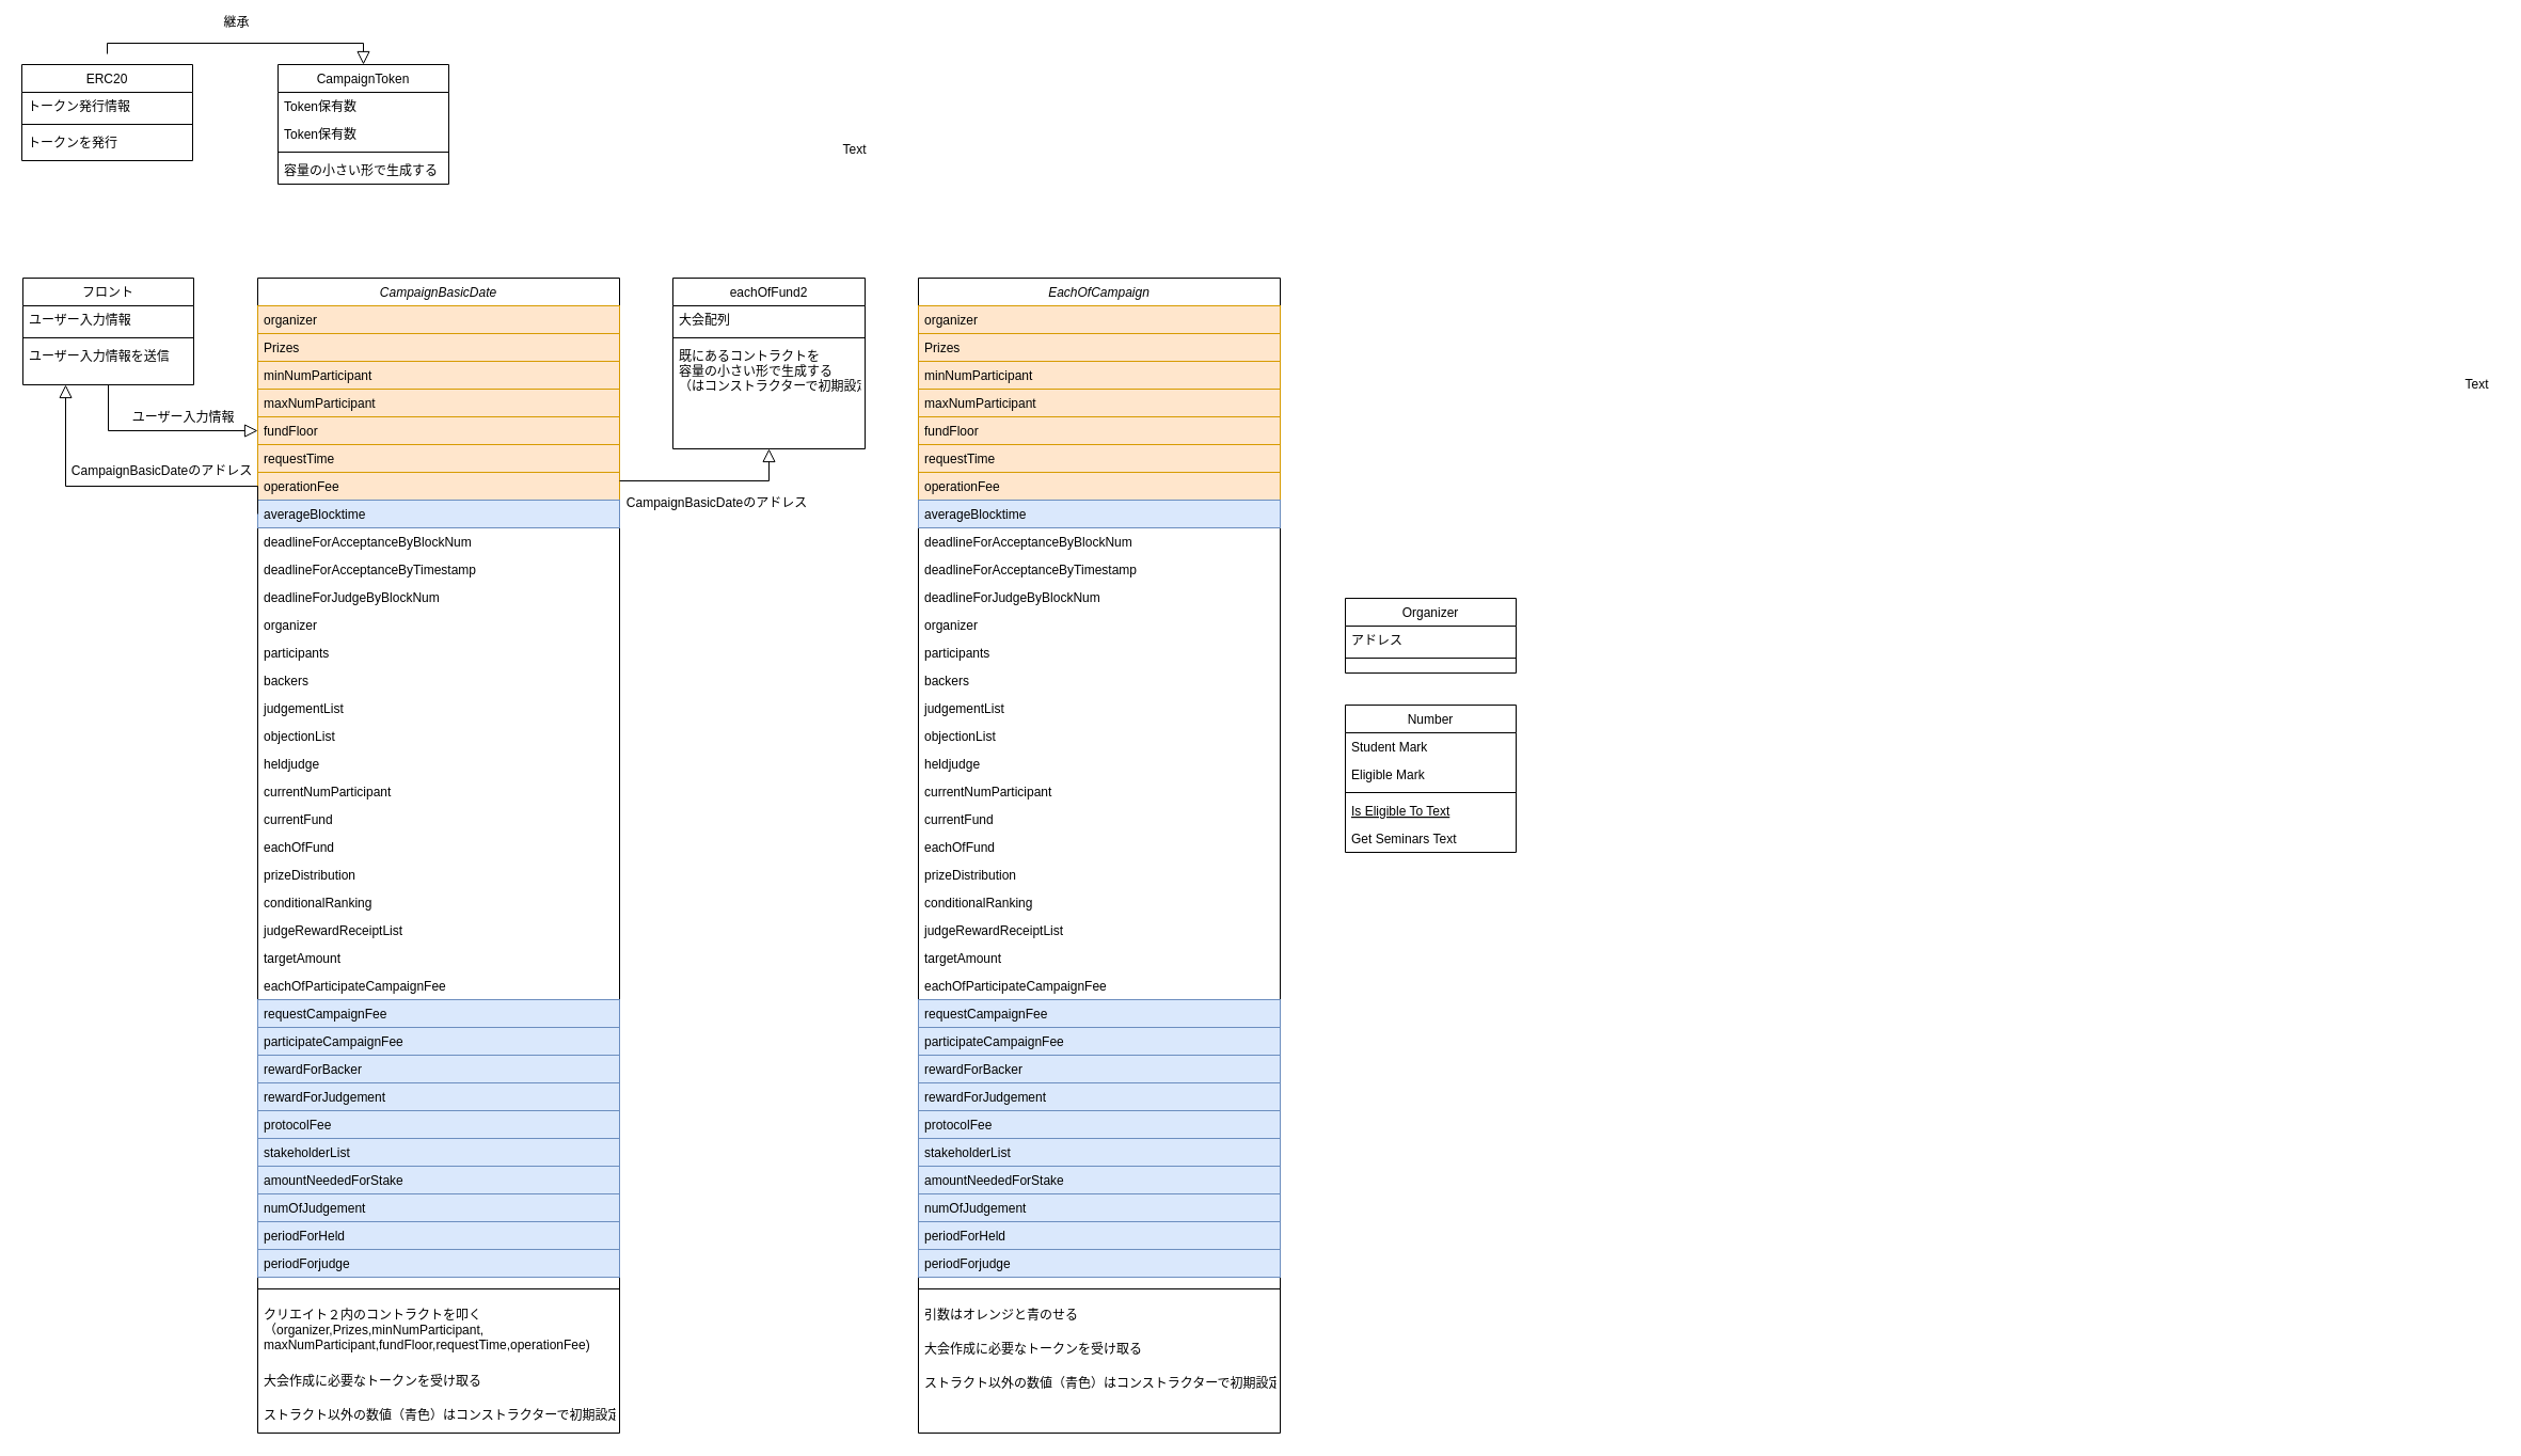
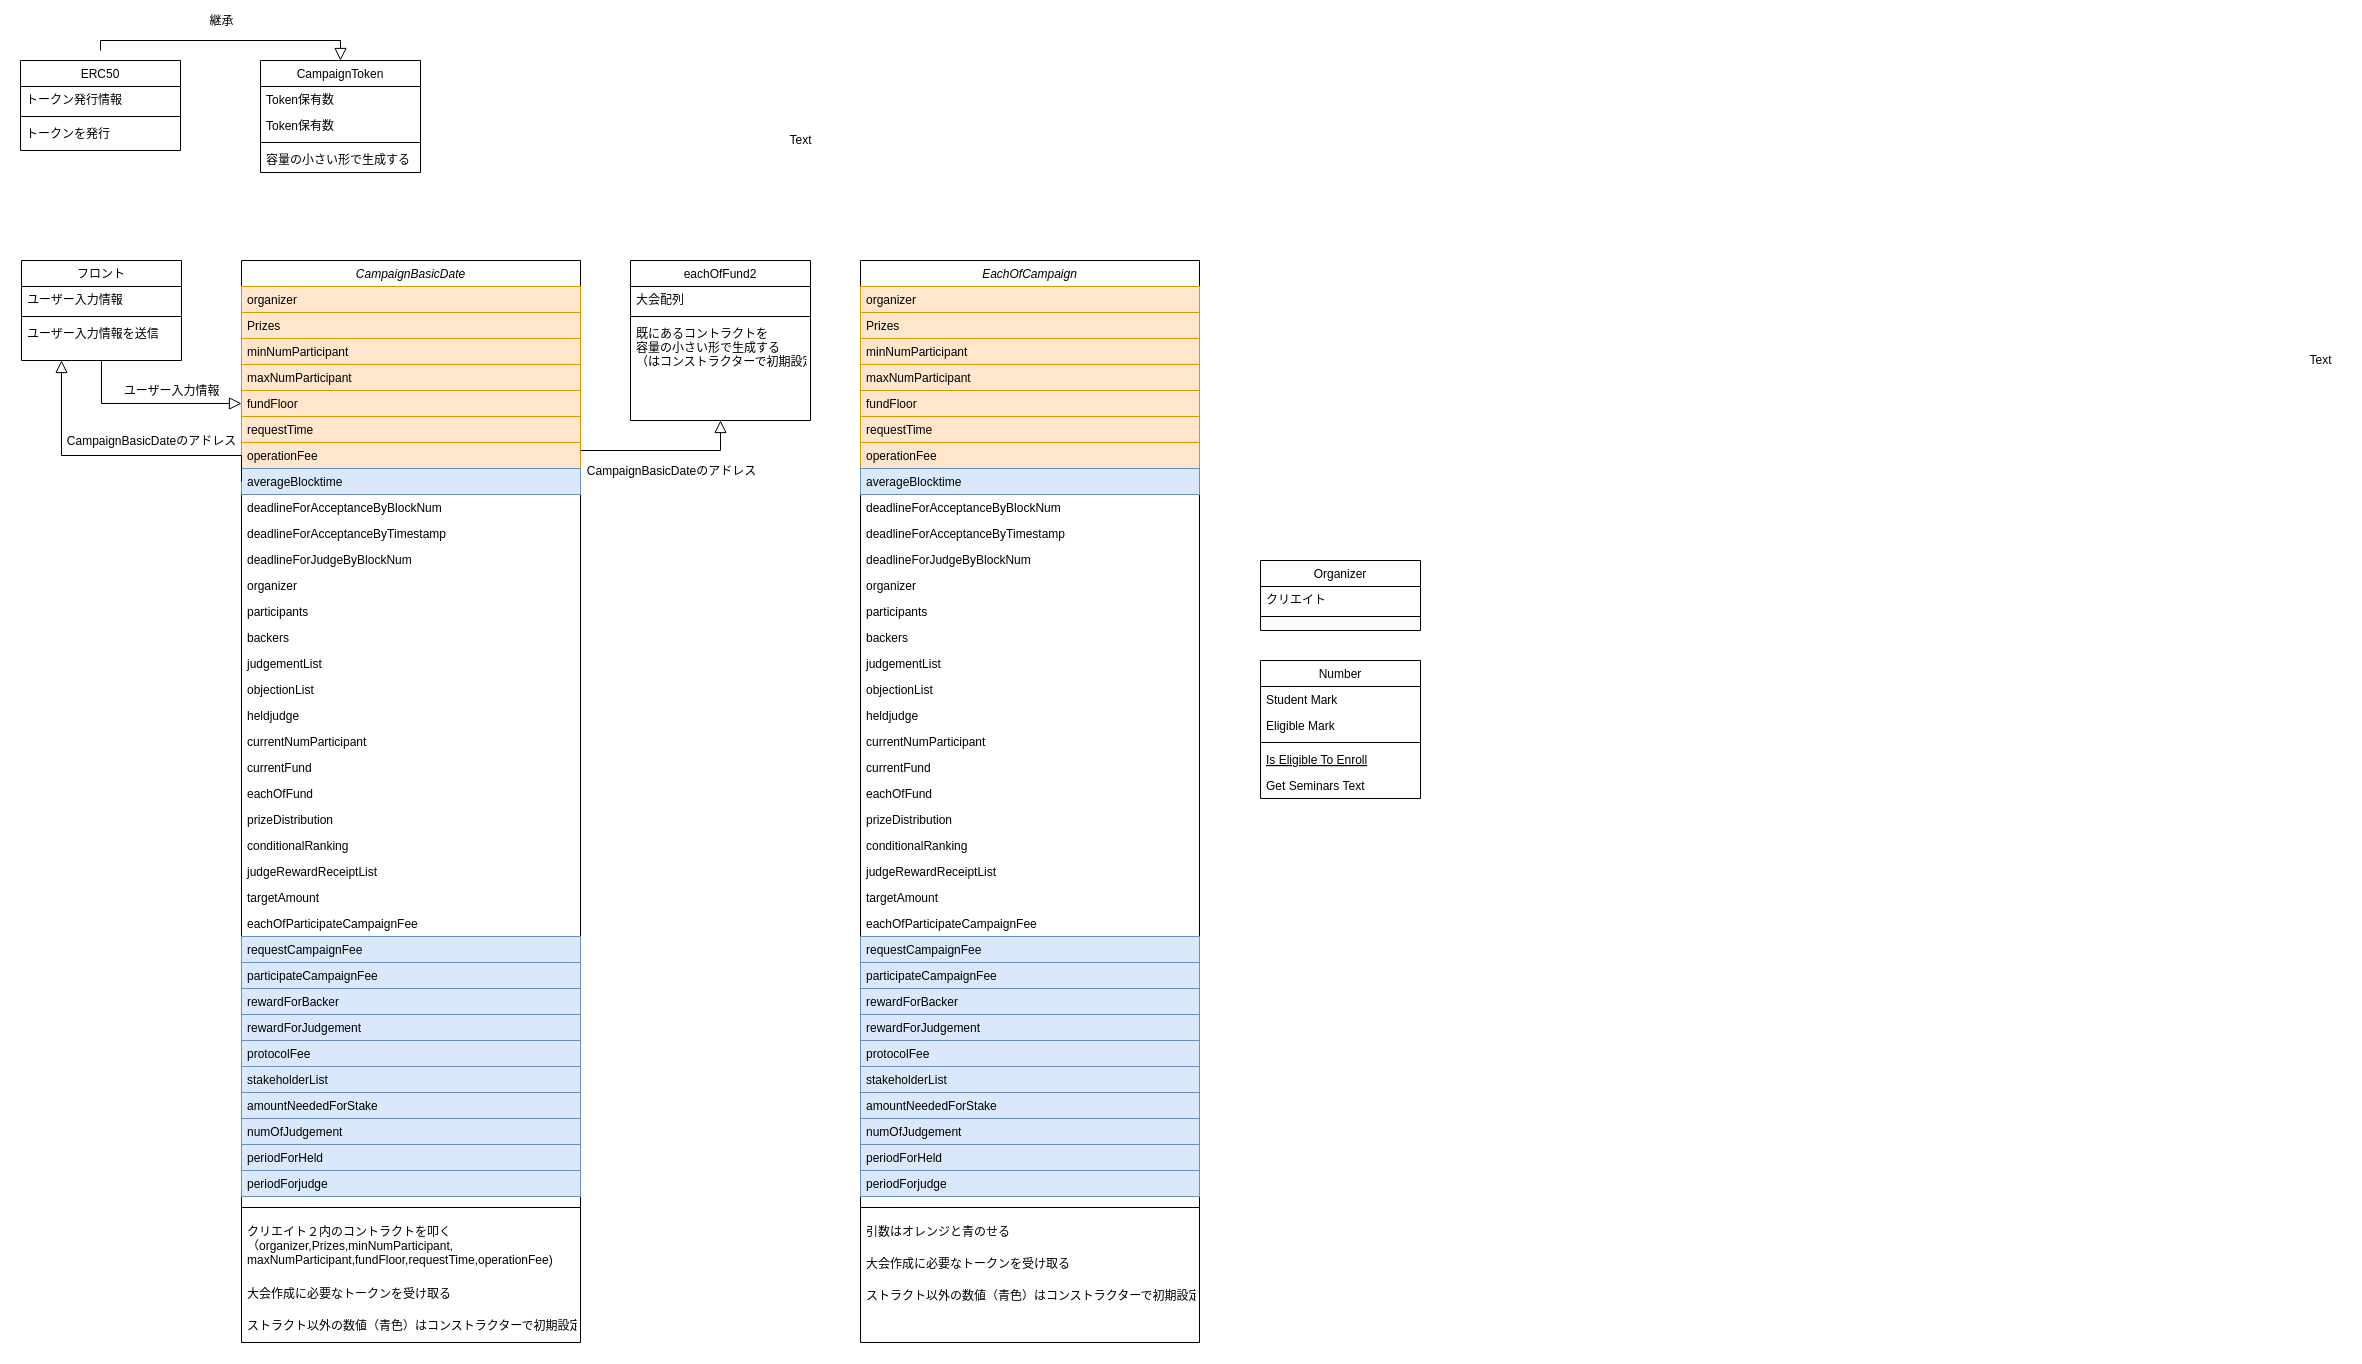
- <mxCell id="62" value="ERC20" style="swimlane;fontStyle=0;align=center;verticalAlign=top;childLayout=stackLayout;horizontal=1;startSize=26;horizontalStack=0;resizeParent=1;resizeLast=0;collapsible=1;marginBottom=0;rounded=0;shadow=0;strokeWidth=1;" vertex="1" parent="1"><mxGeometry x="20" y="60" width="160" height="90" as="geometry"><mxRectangle x="550" y="140" width="160" height="26" as="alternateBounds" /></mxGeometry></mxCell>
+ <mxCell id="62" value="ERC50" style="swimlane;fontStyle=0;align=center;verticalAlign=top;childLayout=stackLayout;horizontal=1;startSize=26;horizontalStack=0;resizeParent=1;resizeLast=0;collapsible=1;marginBottom=0;rounded=0;shadow=0;strokeWidth=1;" vertex="1" parent="1"><mxGeometry x="20" y="60" width="160" height="90" as="geometry"><mxRectangle x="550" y="140" width="160" height="26" as="alternateBounds" /></mxGeometry></mxCell>
- <mxCell id="50" value="アドレス" style="text;align=left;verticalAlign=top;spacingLeft=4;spacingRight=4;overflow=hidden;rotatable=0;points=[[0,0.5],[1,0.5]];portConstraint=eastwest;" parent="49" vertex="1"><mxGeometry y="26" width="160" height="26" as="geometry" /></mxCell>
+ <mxCell id="50" value="クリエイト" style="text;align=left;verticalAlign=top;spacingLeft=4;spacingRight=4;overflow=hidden;rotatable=0;points=[[0,0.5],[1,0.5]];portConstraint=eastwest;" parent="49" vertex="1"><mxGeometry y="26" width="160" height="26" as="geometry" /></mxCell>
- <mxCell id="46" value="Is Eligible To Text" style="text;align=left;verticalAlign=top;spacingLeft=4;spacingRight=4;overflow=hidden;rotatable=0;points=[[0,0.5],[1,0.5]];portConstraint=eastwest;fontStyle=4" parent="42" vertex="1"><mxGeometry y="86" width="160" height="26" as="geometry" /></mxCell>
+ <mxCell id="46" value="Is Eligible To Enroll" style="text;align=left;verticalAlign=top;spacingLeft=4;spacingRight=4;overflow=hidden;rotatable=0;points=[[0,0.5],[1,0.5]];portConstraint=eastwest;fontStyle=4" parent="42" vertex="1"><mxGeometry y="86" width="160" height="26" as="geometry" /></mxCell>
